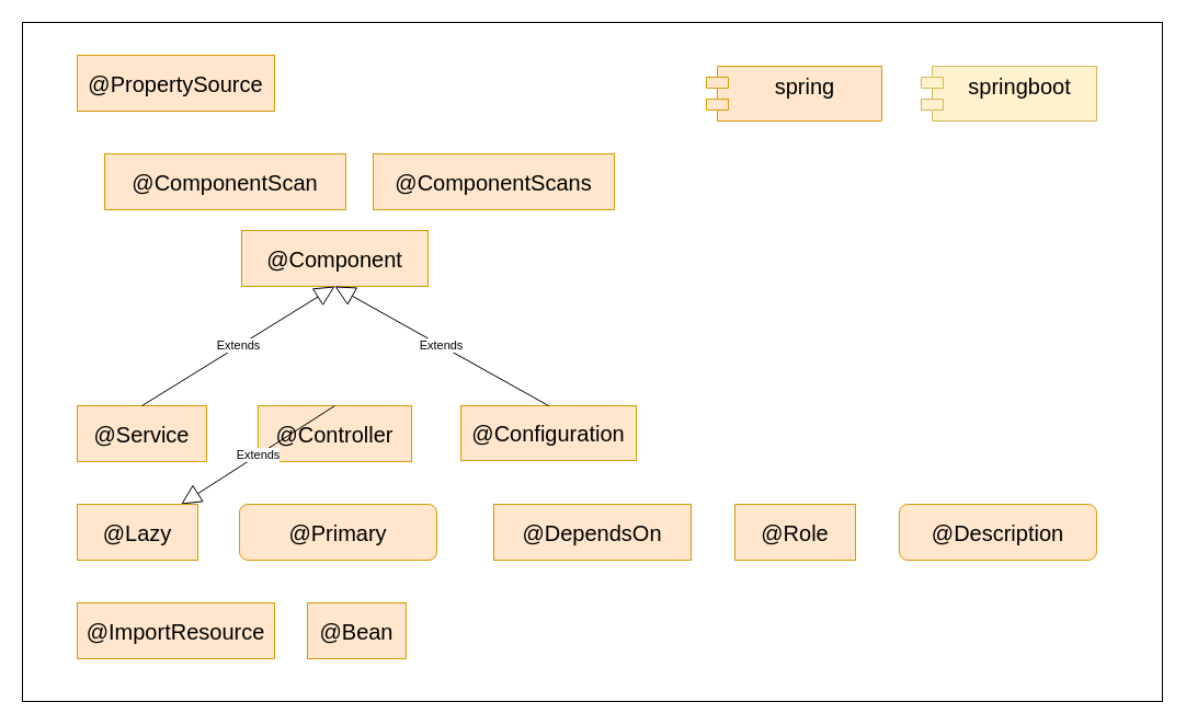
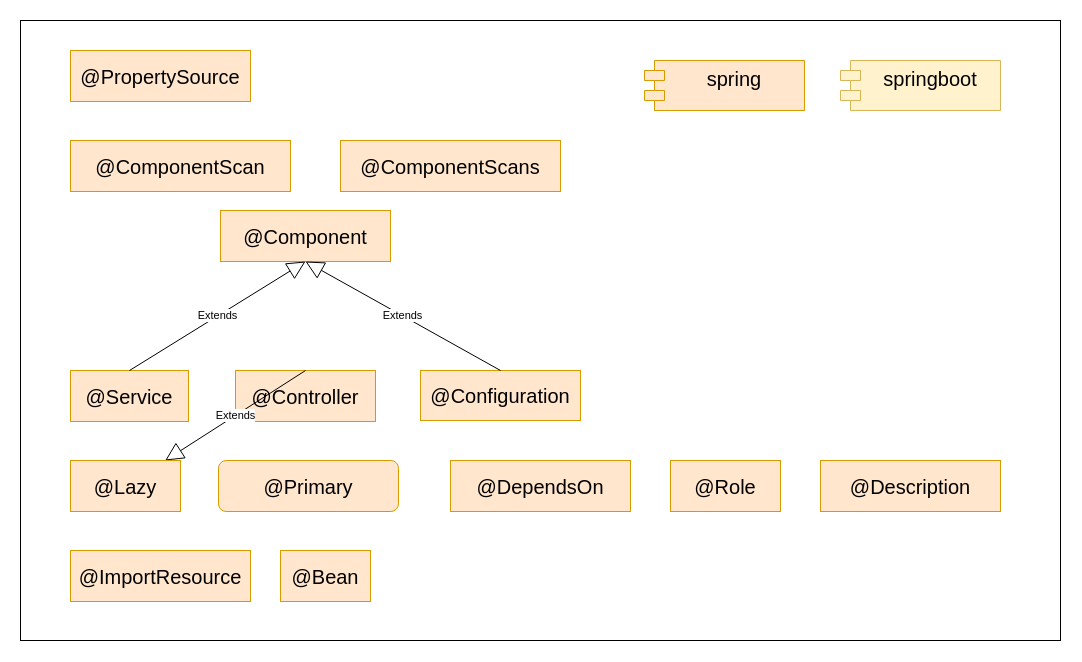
- <mxCell id="6" value="@ComponentScan" style="html=1;whiteSpace=wrap;fontSize=20;verticalAlign=middle;align=center;fontStyle=0;fillColor=#ffe6cc;strokeColor=#d79b00;" vertex="1" parent="1"><mxGeometry x="95" y="140" width="220" height="51" as="geometry" /></mxCell>
+ <mxCell id="6" value="@ComponentScan" style="html=1;whiteSpace=wrap;fontSize=20;verticalAlign=middle;align=center;fontStyle=0;fillColor=#ffe6cc;strokeColor=#d79b00;" vertex="1" parent="1"><mxGeometry x="70" y="140" width="220" height="51" as="geometry" /></mxCell>
- <mxCell id="5" value="@Description" style="html=1;whiteSpace=wrap;fontSize=20;verticalAlign=middle;align=center;fontStyle=0;fillColor=#ffe6cc;strokeColor=#d79b00;rounded=1;" vertex="1" parent="1"><mxGeometry x="820" y="460" width="180" height="51" as="geometry" /></mxCell>
+ <mxCell id="5" value="@Description" style="html=1;whiteSpace=wrap;fontSize=20;verticalAlign=middle;align=center;fontStyle=0;fillColor=#ffe6cc;strokeColor=#d79b00;" vertex="1" parent="1"><mxGeometry x="820" y="460" width="180" height="51" as="geometry" /></mxCell>
